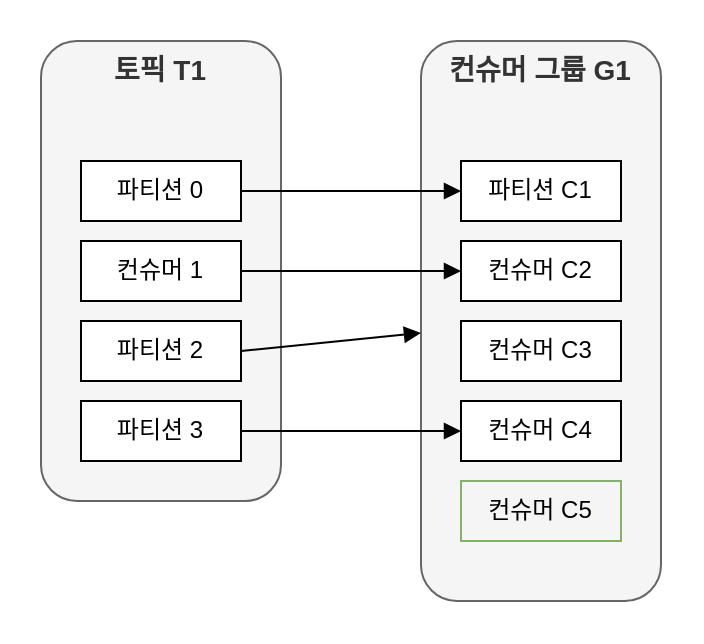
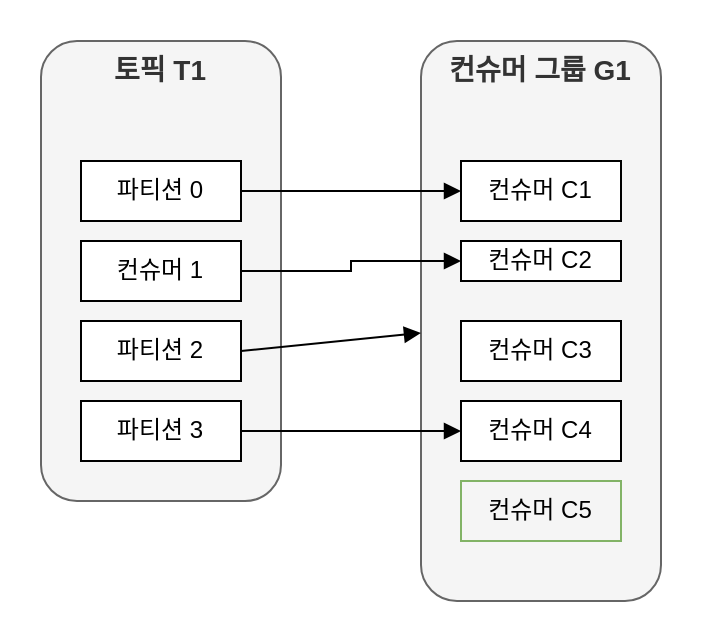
- <mxCell id="8" value="파티션 C1" style="rounded=0;whiteSpace=wrap;html=1;" vertex="1" parent="1"><mxGeometry x="230" y="80" width="80" height="30" as="geometry" /></mxCell>
+ <mxCell id="8" value="컨슈머 C1" style="rounded=0;whiteSpace=wrap;html=1;" vertex="1" parent="1"><mxGeometry x="230" y="80" width="80" height="30" as="geometry" /></mxCell>
- <mxCell id="10" value="컨슈머 C2" style="rounded=0;whiteSpace=wrap;html=1;" vertex="1" parent="1"><mxGeometry x="230" y="120" width="80" height="30" as="geometry" /></mxCell>
+ <mxCell id="10" value="컨슈머 C2" style="rounded=0;whiteSpace=wrap;html=1;" vertex="1" parent="1"><mxGeometry x="230" y="120" width="80" height="20" as="geometry" /></mxCell>
